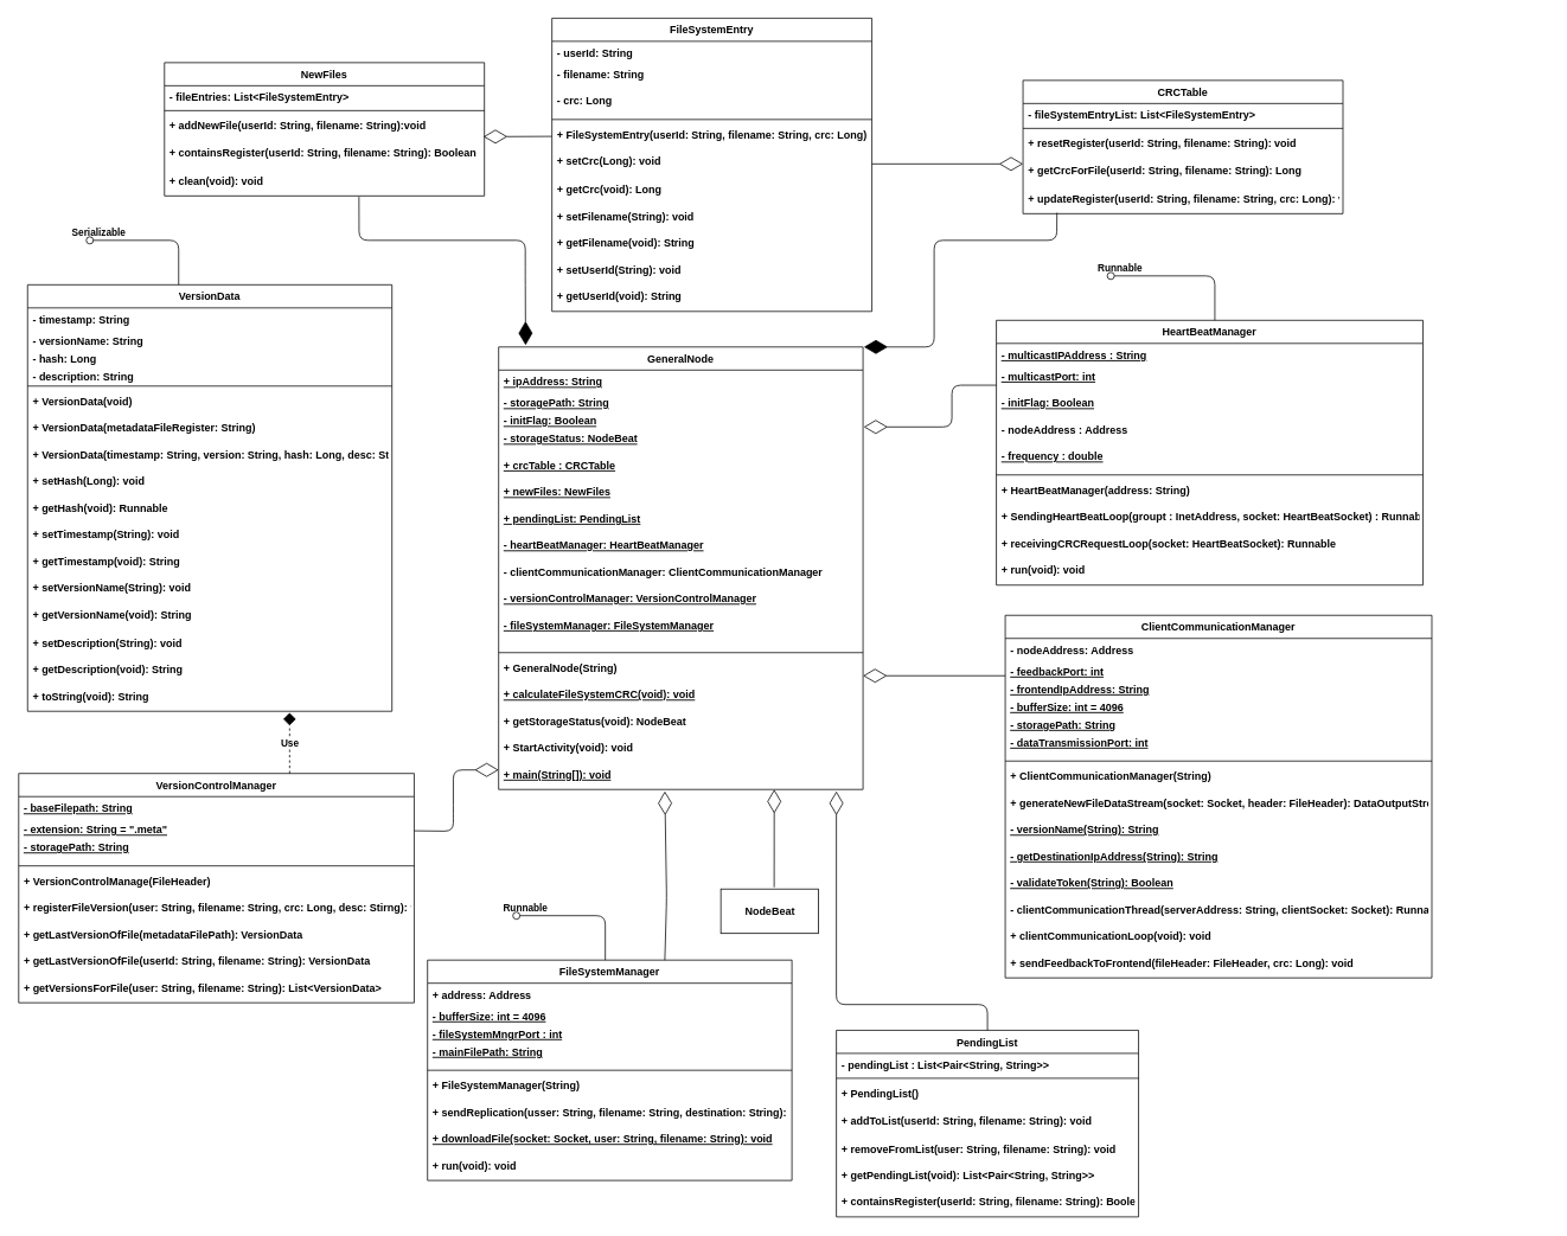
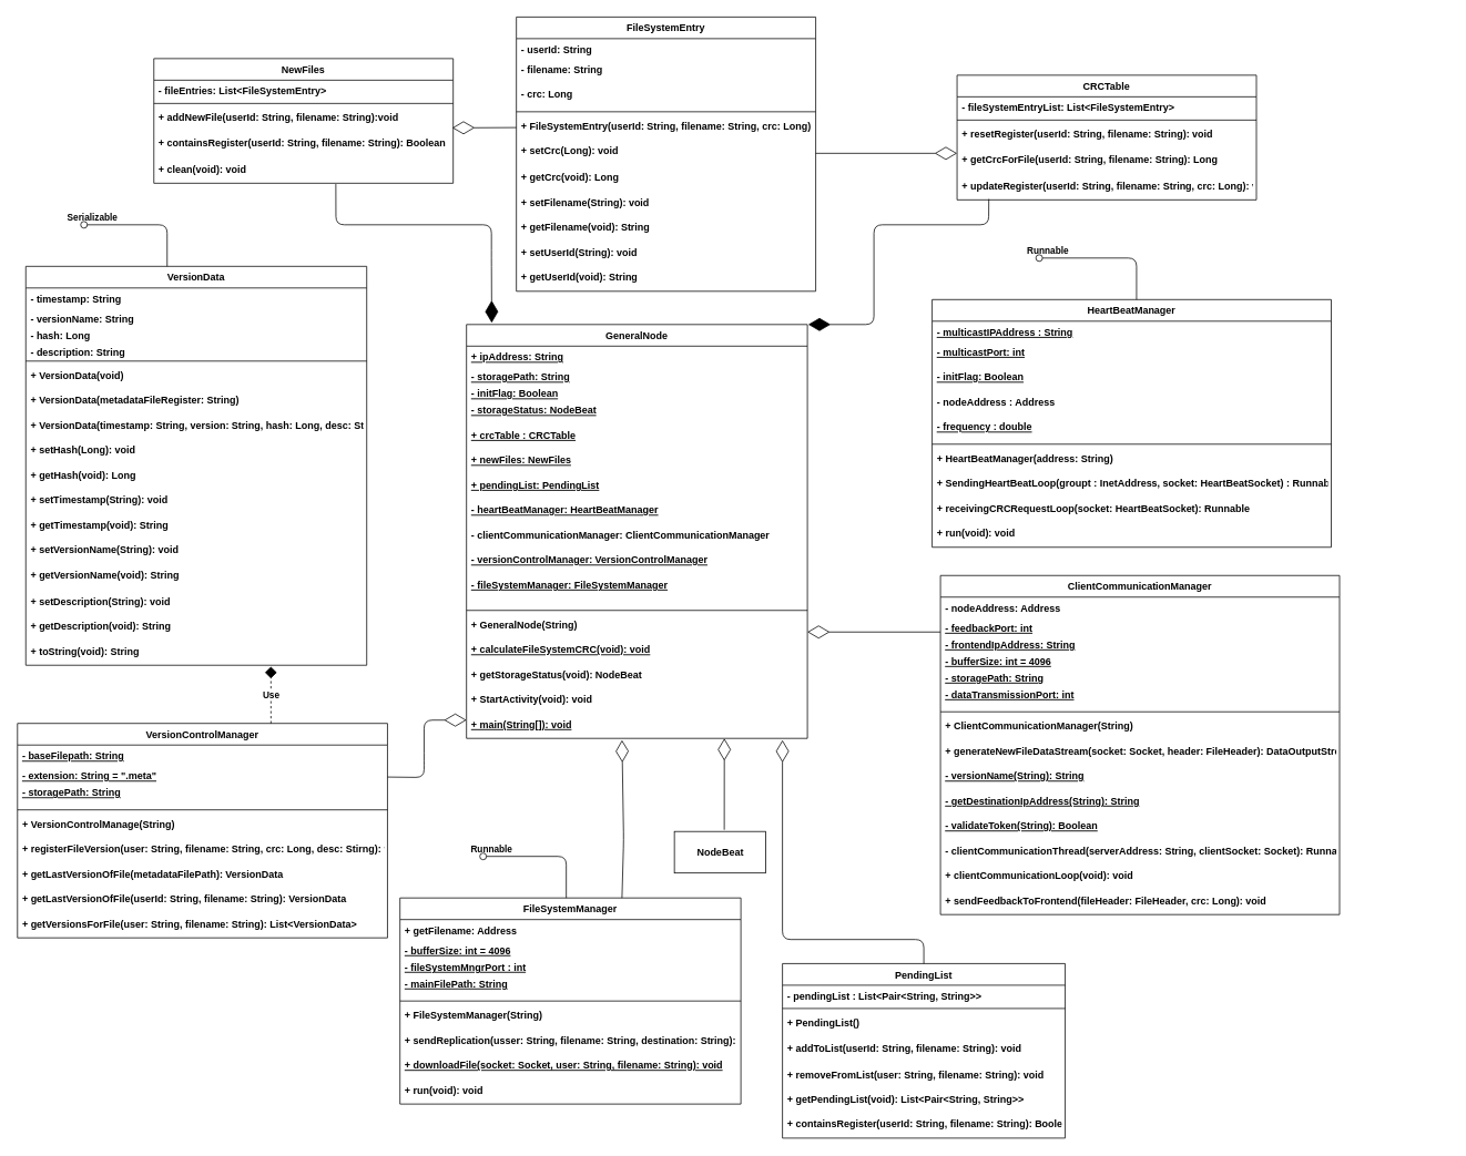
- <mxCell id="130" value="" style="endArrow=diamondThin;endFill=0;endSize=24;html=1;entryX=1.002;entryY=0;entryDx=0;entryDy=0;fontStyle=1;exitX=0;exitY=0.767;exitDx=0;exitDy=0;exitPerimeter=0;entryPerimeter=0;" parent="1" source="79" target="59" edge="1"><mxGeometry width="160" relative="1" as="geometry"><mxPoint x="1170" y="555" as="sourcePoint" /><mxPoint x="1540" y="840" as="targetPoint" /><Array as="points"><mxPoint x="1070" y="433" /><mxPoint x="1070" y="480" /></Array></mxGeometry></mxCell>
- <mxCell id="32" value="+ getHash(void): Runnable" style="text;strokeColor=none;fillColor=none;align=left;verticalAlign=top;spacingLeft=4;spacingRight=4;overflow=hidden;rotatable=0;points=[[0,0.5],[1,0.5]];portConstraint=eastwest;fontStyle=1" parent="22" vertex="1"><mxGeometry y="238" width="410" height="30" as="geometry" /></mxCell>
+ <mxCell id="32" value="+ getHash(void): Long" style="text;strokeColor=none;fillColor=none;align=left;verticalAlign=top;spacingLeft=4;spacingRight=4;overflow=hidden;rotatable=0;points=[[0,0.5],[1,0.5]];portConstraint=eastwest;fontStyle=1" parent="22" vertex="1"><mxGeometry y="238" width="410" height="30" as="geometry" /></mxCell>
- <mxCell id="110" value="+ VersionControlManage(FileHeader)" style="text;strokeColor=none;fillColor=none;align=left;verticalAlign=top;spacingLeft=4;spacingRight=4;overflow=hidden;rotatable=0;points=[[0,0.5],[1,0.5]];portConstraint=eastwest;fontStyle=1" parent="105" vertex="1"><mxGeometry y="108" width="445" height="30" as="geometry" /></mxCell>
+ <mxCell id="110" value="+ VersionControlManage(String)" style="text;strokeColor=none;fillColor=none;align=left;verticalAlign=top;spacingLeft=4;spacingRight=4;overflow=hidden;rotatable=0;points=[[0,0.5],[1,0.5]];portConstraint=eastwest;fontStyle=1" parent="105" vertex="1"><mxGeometry y="108" width="445" height="30" as="geometry" /></mxCell>
- <mxCell id="118" value="+ address: Address" style="text;strokeColor=none;fillColor=none;align=left;verticalAlign=top;spacingLeft=4;spacingRight=4;overflow=hidden;rotatable=0;points=[[0,0.5],[1,0.5]];portConstraint=eastwest;fontStyle=1" parent="117" vertex="1"><mxGeometry y="26" width="410" height="24" as="geometry" /></mxCell>
+ <mxCell id="118" value="+ getFilename: Address" style="text;strokeColor=none;fillColor=none;align=left;verticalAlign=top;spacingLeft=4;spacingRight=4;overflow=hidden;rotatable=0;points=[[0,0.5],[1,0.5]];portConstraint=eastwest;fontStyle=1" parent="117" vertex="1"><mxGeometry y="26" width="410" height="24" as="geometry" /></mxCell>
